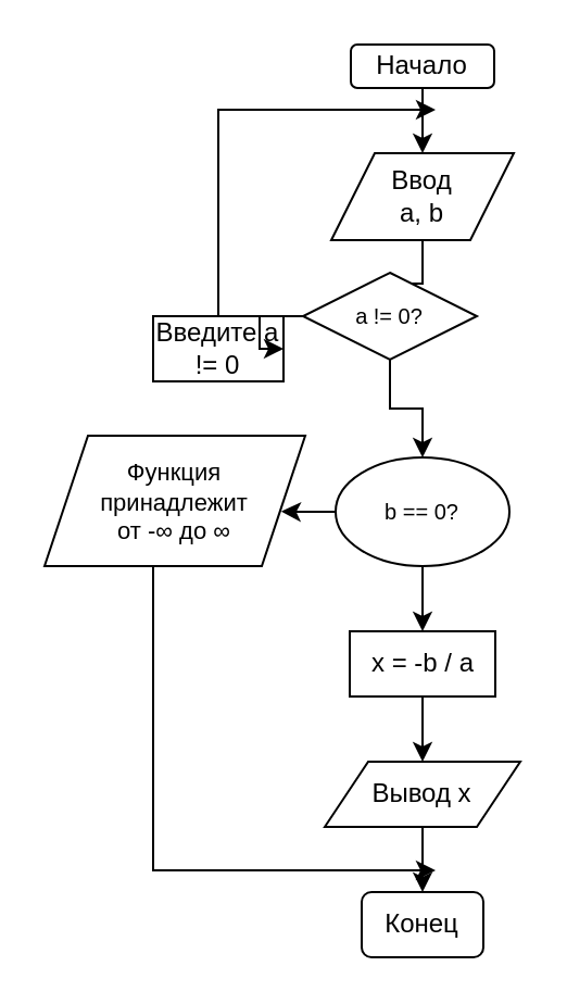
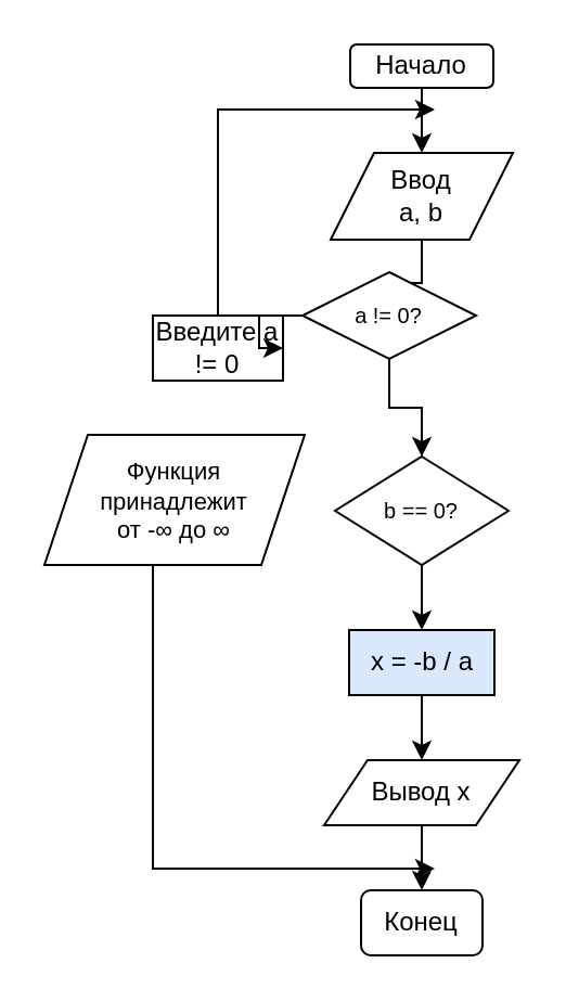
- <mxCell id="11" style="edgeStyle=orthogonalEdgeStyle;rounded=0;orthogonalLoop=1;jettySize=auto;html=1;entryX=0.908;entryY=0.581;entryDx=0;entryDy=0;entryPerimeter=0;" edge="1" parent="1" source="13" target="19"><mxGeometry relative="1" as="geometry"><mxPoint x="130" y="235" as="targetPoint" /></mxGeometry></mxCell>
- <mxCell id="13" value="&lt;font style=&quot;font-size: 10px;&quot;&gt;b == 0?&lt;/font&gt;" style="ellipse;whiteSpace=wrap;html=1;" vertex="1" parent="1"><mxGeometry x="154" y="210" width="80" height="50" as="geometry" /></mxCell>
+ <mxCell id="13" value="&lt;font style=&quot;font-size: 10px;&quot;&gt;b == 0?&lt;/font&gt;" style="rhombus;whiteSpace=wrap;html=1;" vertex="1" parent="1"><mxGeometry x="154" y="210" width="80" height="50" as="geometry" /></mxCell>
- <mxCell id="15" value="x = -b / a" style="rounded=0;whiteSpace=wrap;html=1;" vertex="1" parent="1"><mxGeometry x="160.5" y="290" width="67" height="30" as="geometry" /></mxCell>
+ <mxCell id="15" value="x = -b / a" style="rounded=0;whiteSpace=wrap;html=1;fillColor=#dae8fc;" vertex="1" parent="1"><mxGeometry x="160.5" y="290" width="67" height="30" as="geometry" /></mxCell>
